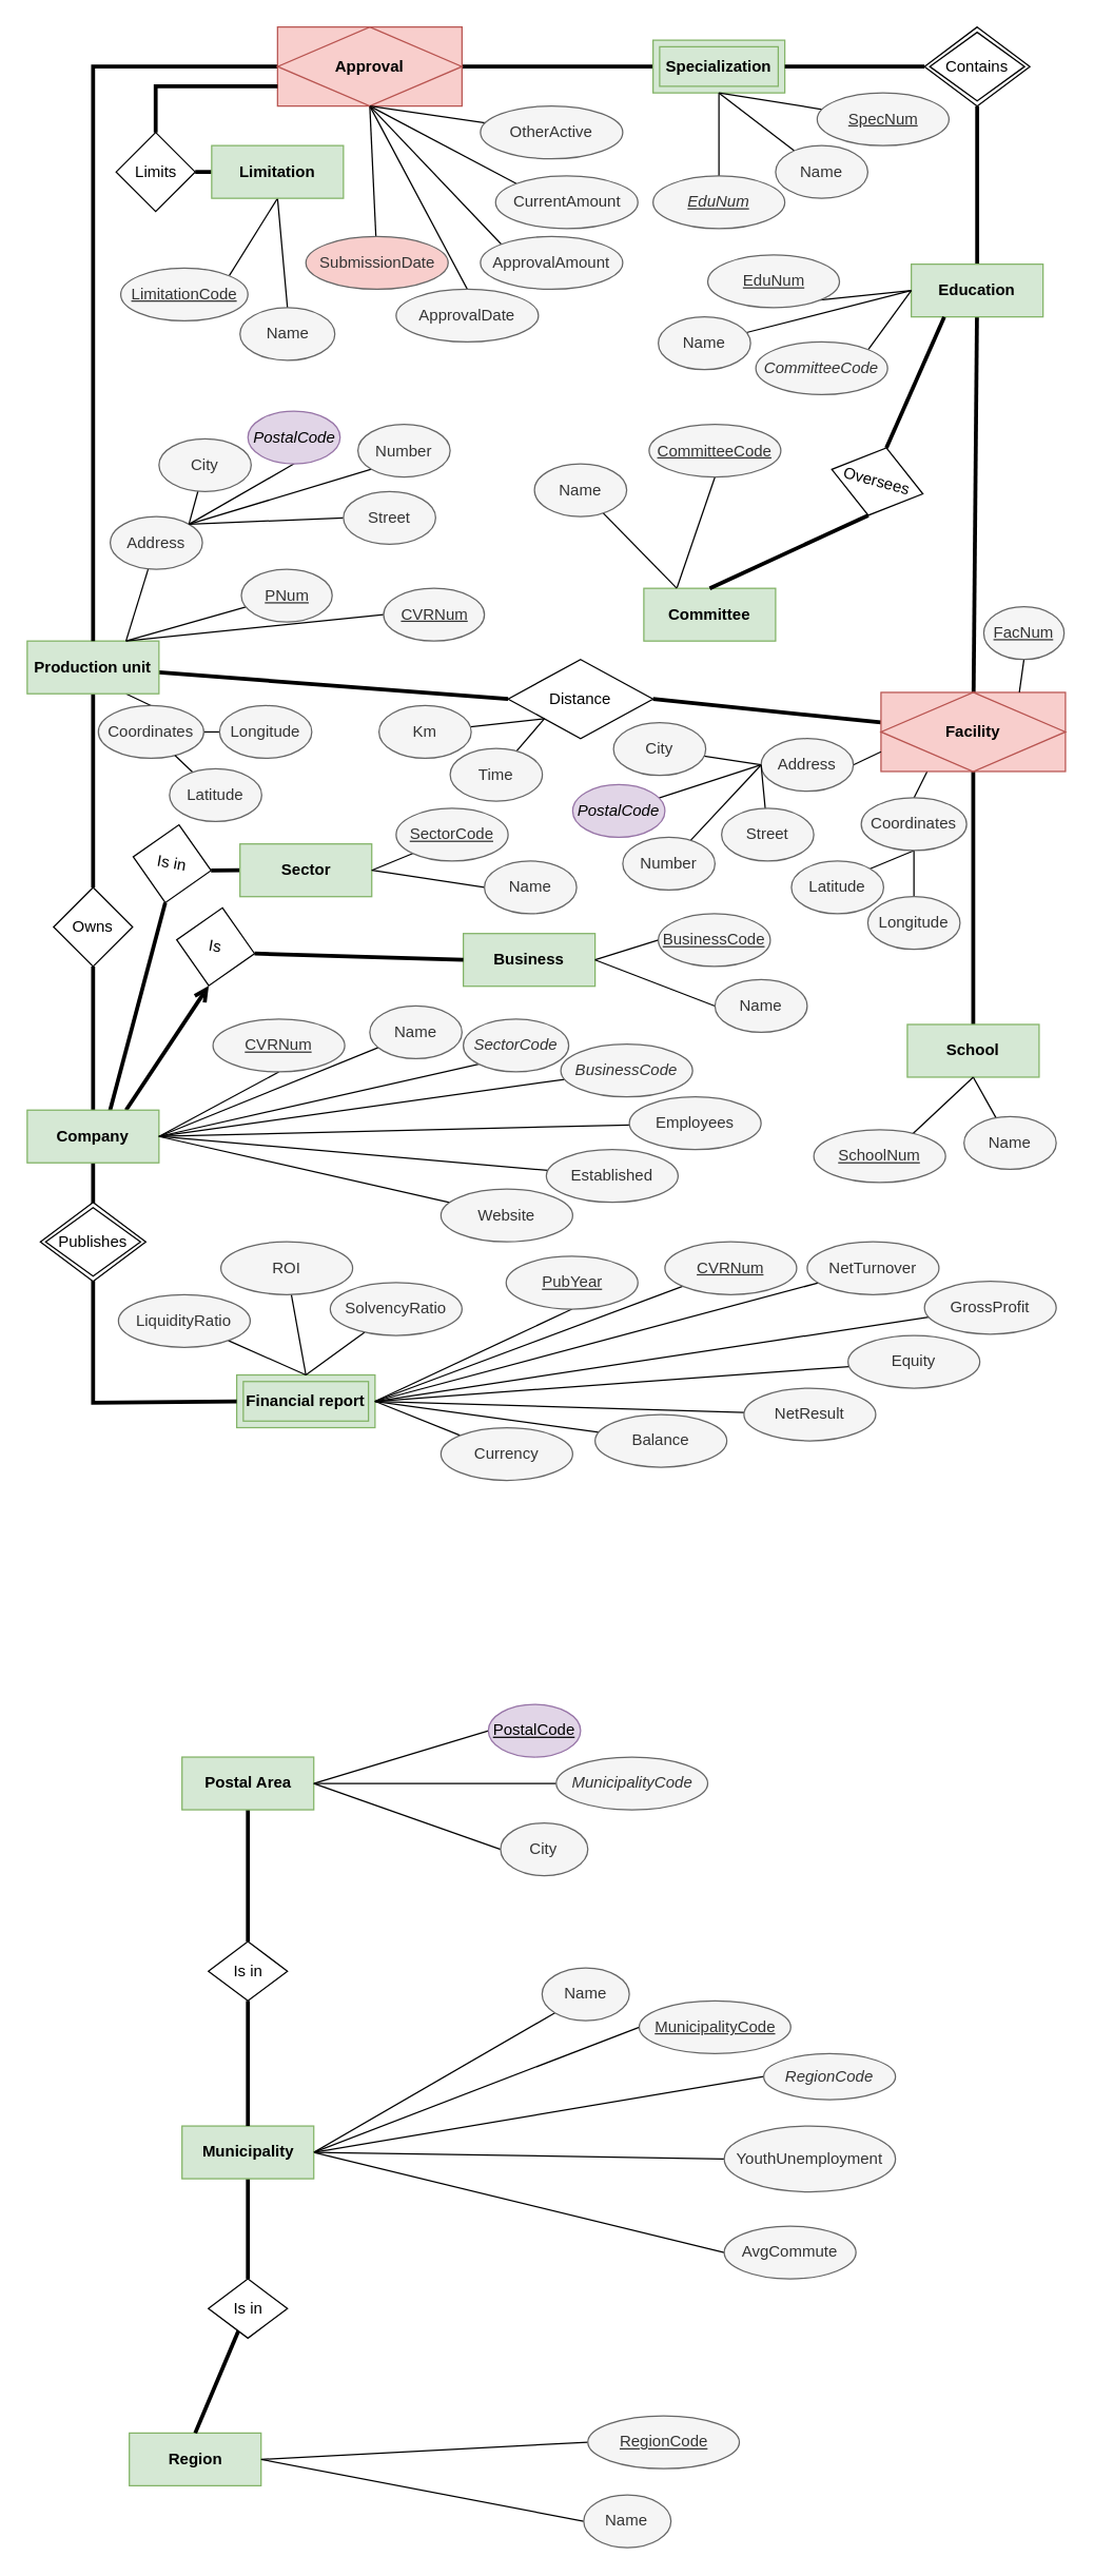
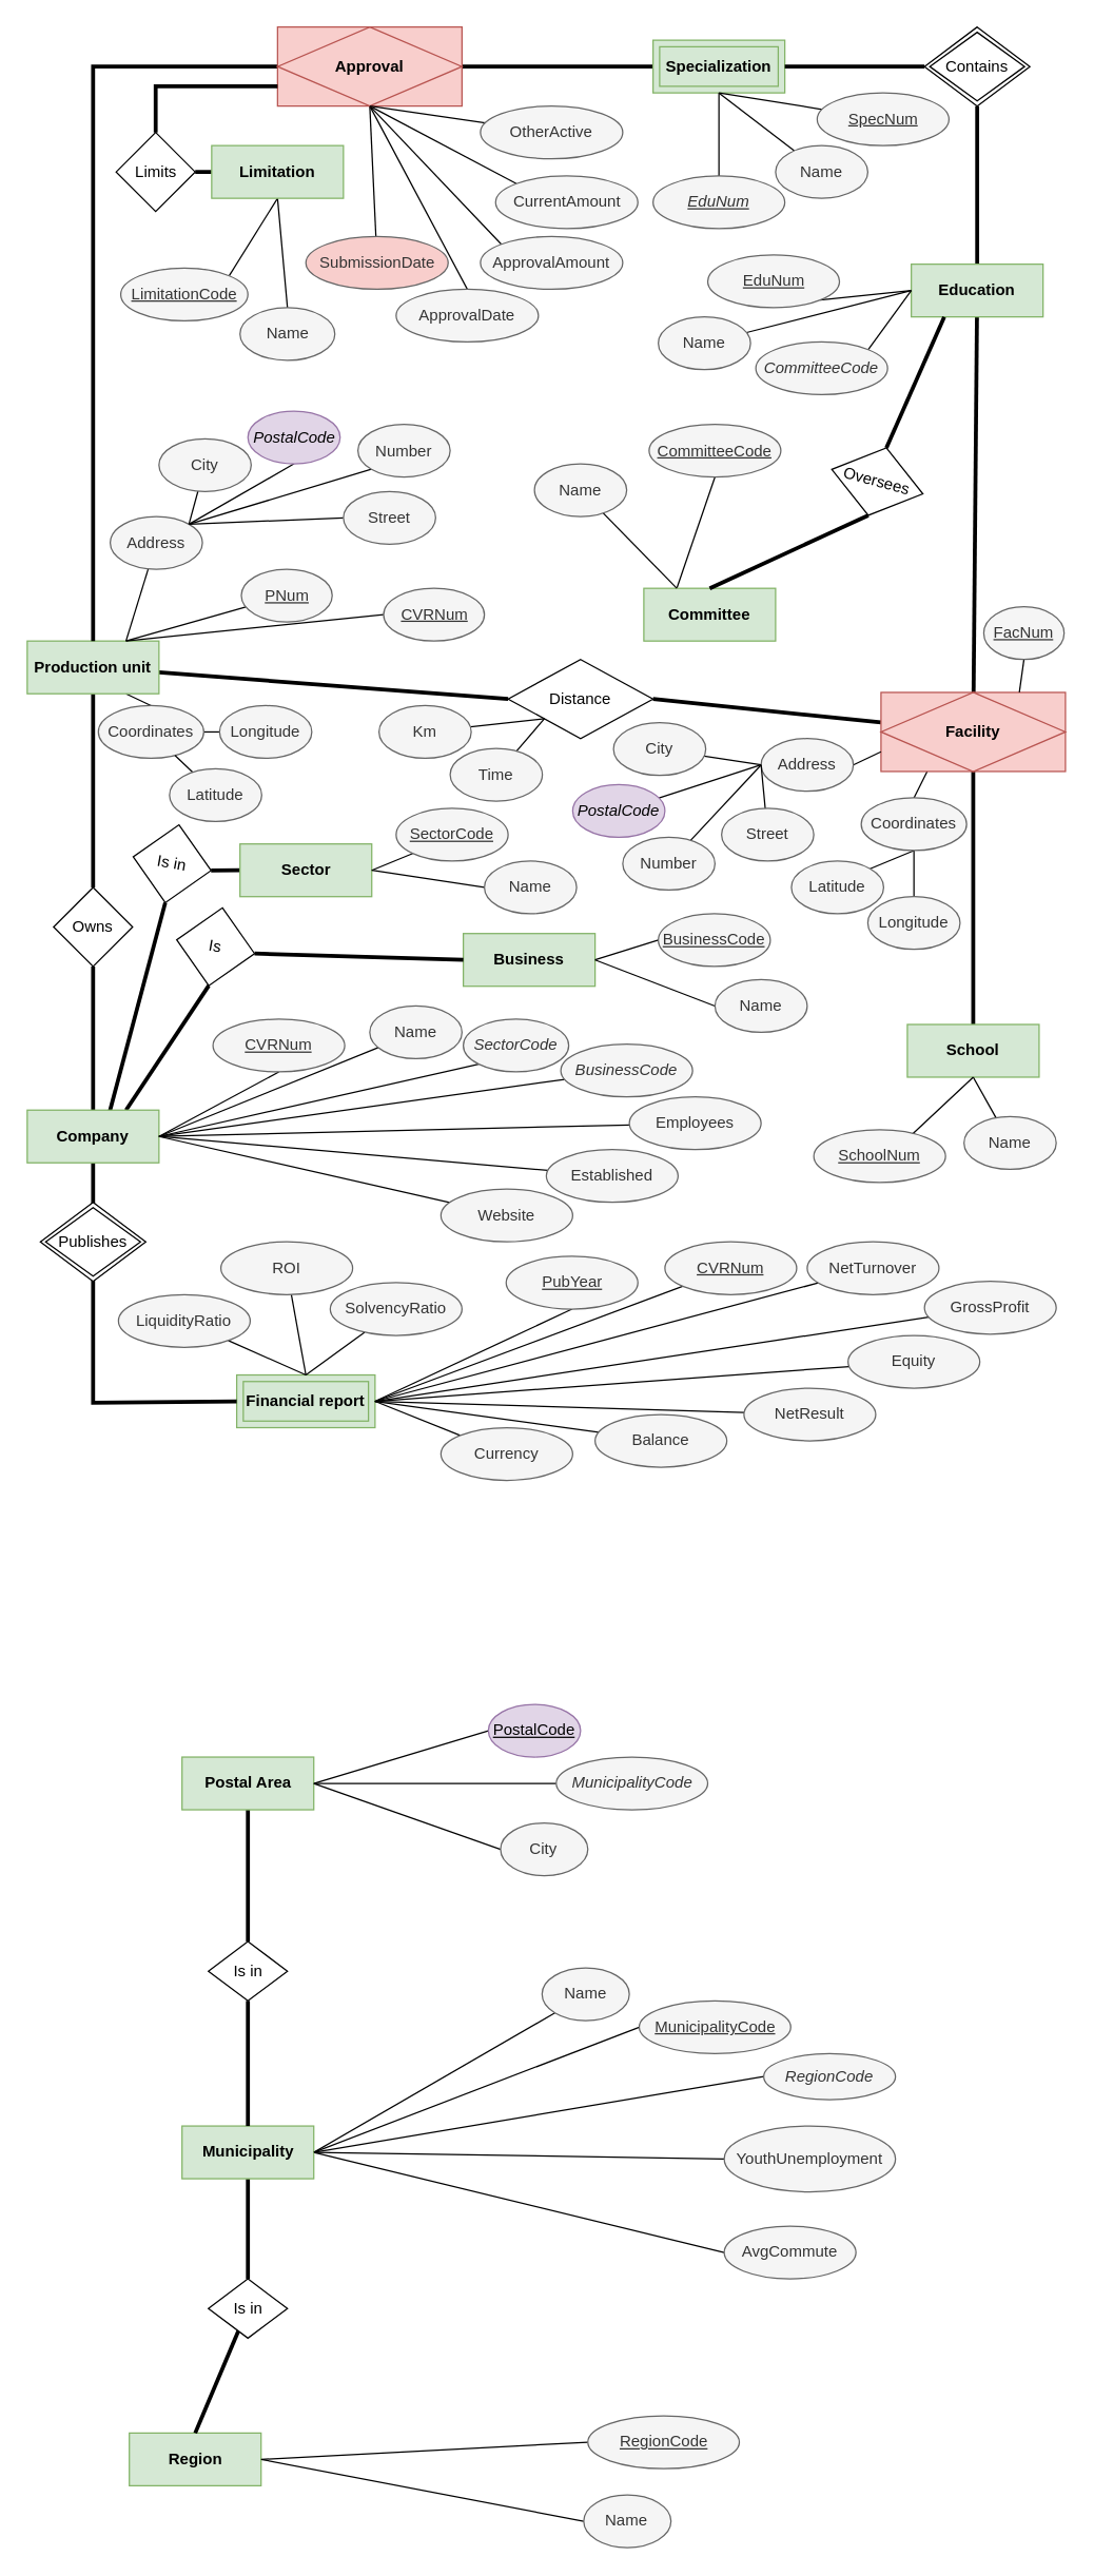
- <mxCell id="6" style="edgeStyle=none;rounded=0;orthogonalLoop=1;jettySize=auto;html=1;exitX=0.75;exitY=0;exitDx=0;exitDy=0;entryX=0.5;entryY=1;entryDx=0;entryDy=0;endArrow=open;endFill=0;strokeWidth=3;fontSize=9;" parent="1" source="7" target="171" edge="1"><mxGeometry relative="1" as="geometry" /></mxCell>
+ <mxCell id="6" style="edgeStyle=none;rounded=0;orthogonalLoop=1;jettySize=auto;html=1;exitX=0.75;exitY=0;exitDx=0;exitDy=0;entryX=0.5;entryY=1;entryDx=0;entryDy=0;endArrow=none;endFill=0;strokeWidth=3;fontSize=9;" parent="1" source="7" target="171" edge="1"><mxGeometry relative="1" as="geometry" /></mxCell>
